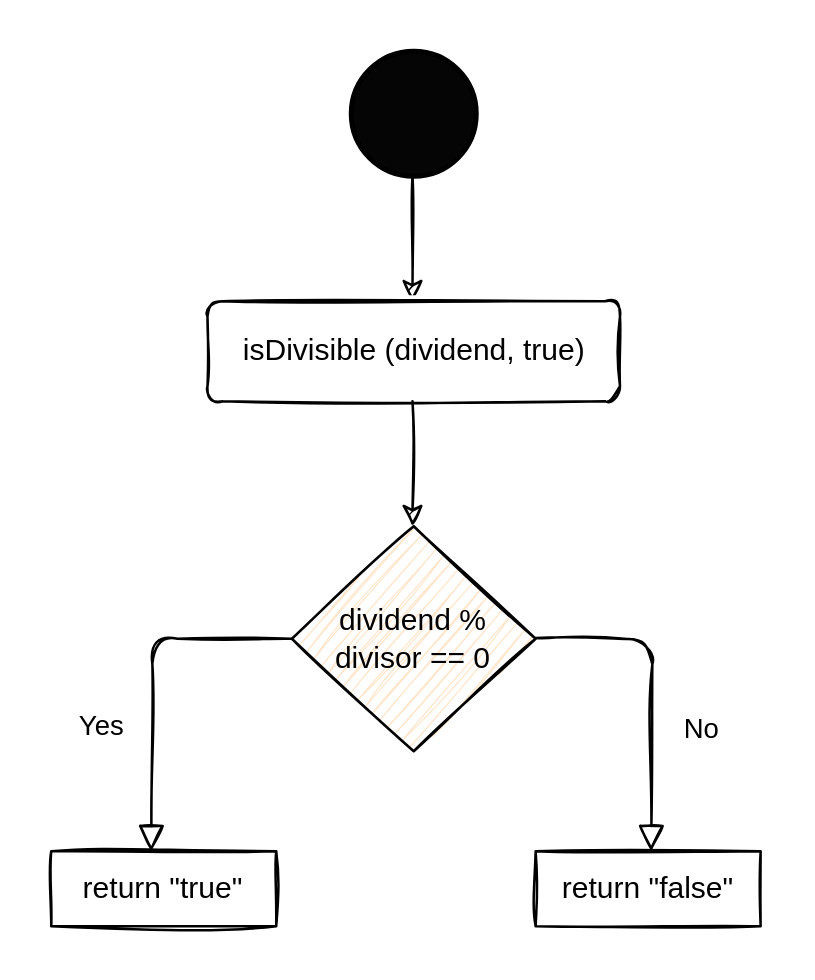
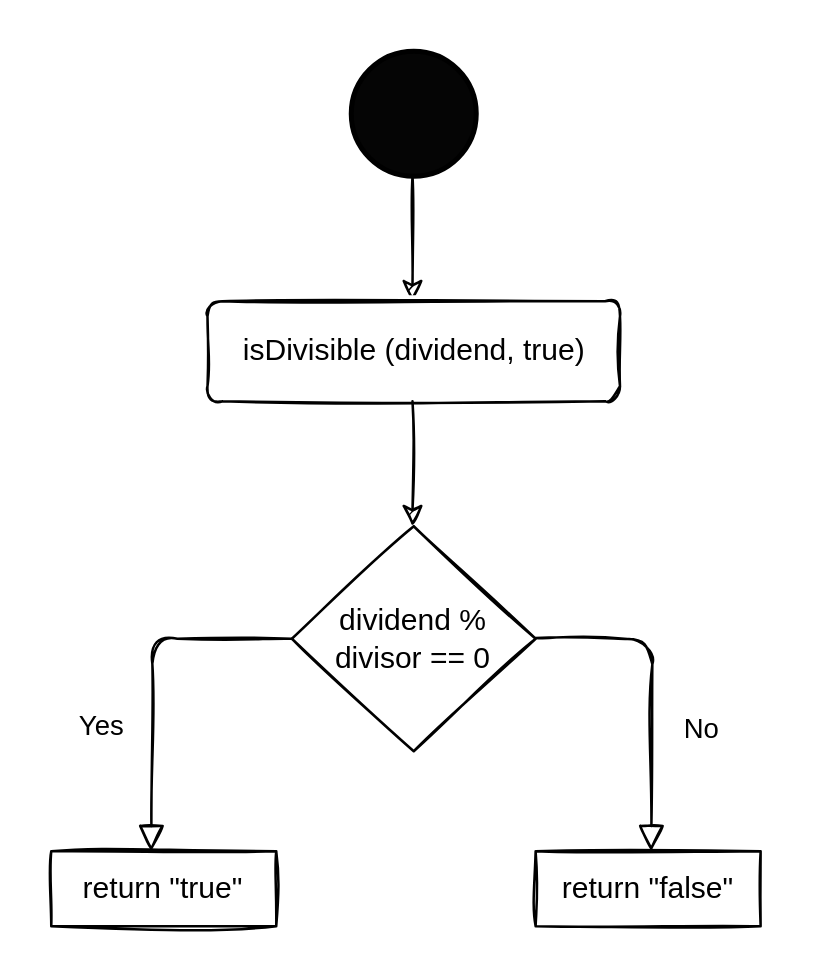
- <mxCell id="4" value="&lt;span&gt;dividend % divisor == 0&lt;/span&gt;" style="rhombus;whiteSpace=wrap;html=1;shadow=0;sketch=1;fillColor=#ffe6cc;" vertex="1" parent="1"><mxGeometry x="116.25" y="210" width="97.5" height="90" as="geometry" /></mxCell>
+ <mxCell id="4" value="&lt;span&gt;dividend % divisor == 0&lt;/span&gt;" style="rhombus;whiteSpace=wrap;html=1;shadow=0;sketch=1;" vertex="1" parent="1"><mxGeometry x="116.25" y="210" width="97.5" height="90" as="geometry" /></mxCell>
